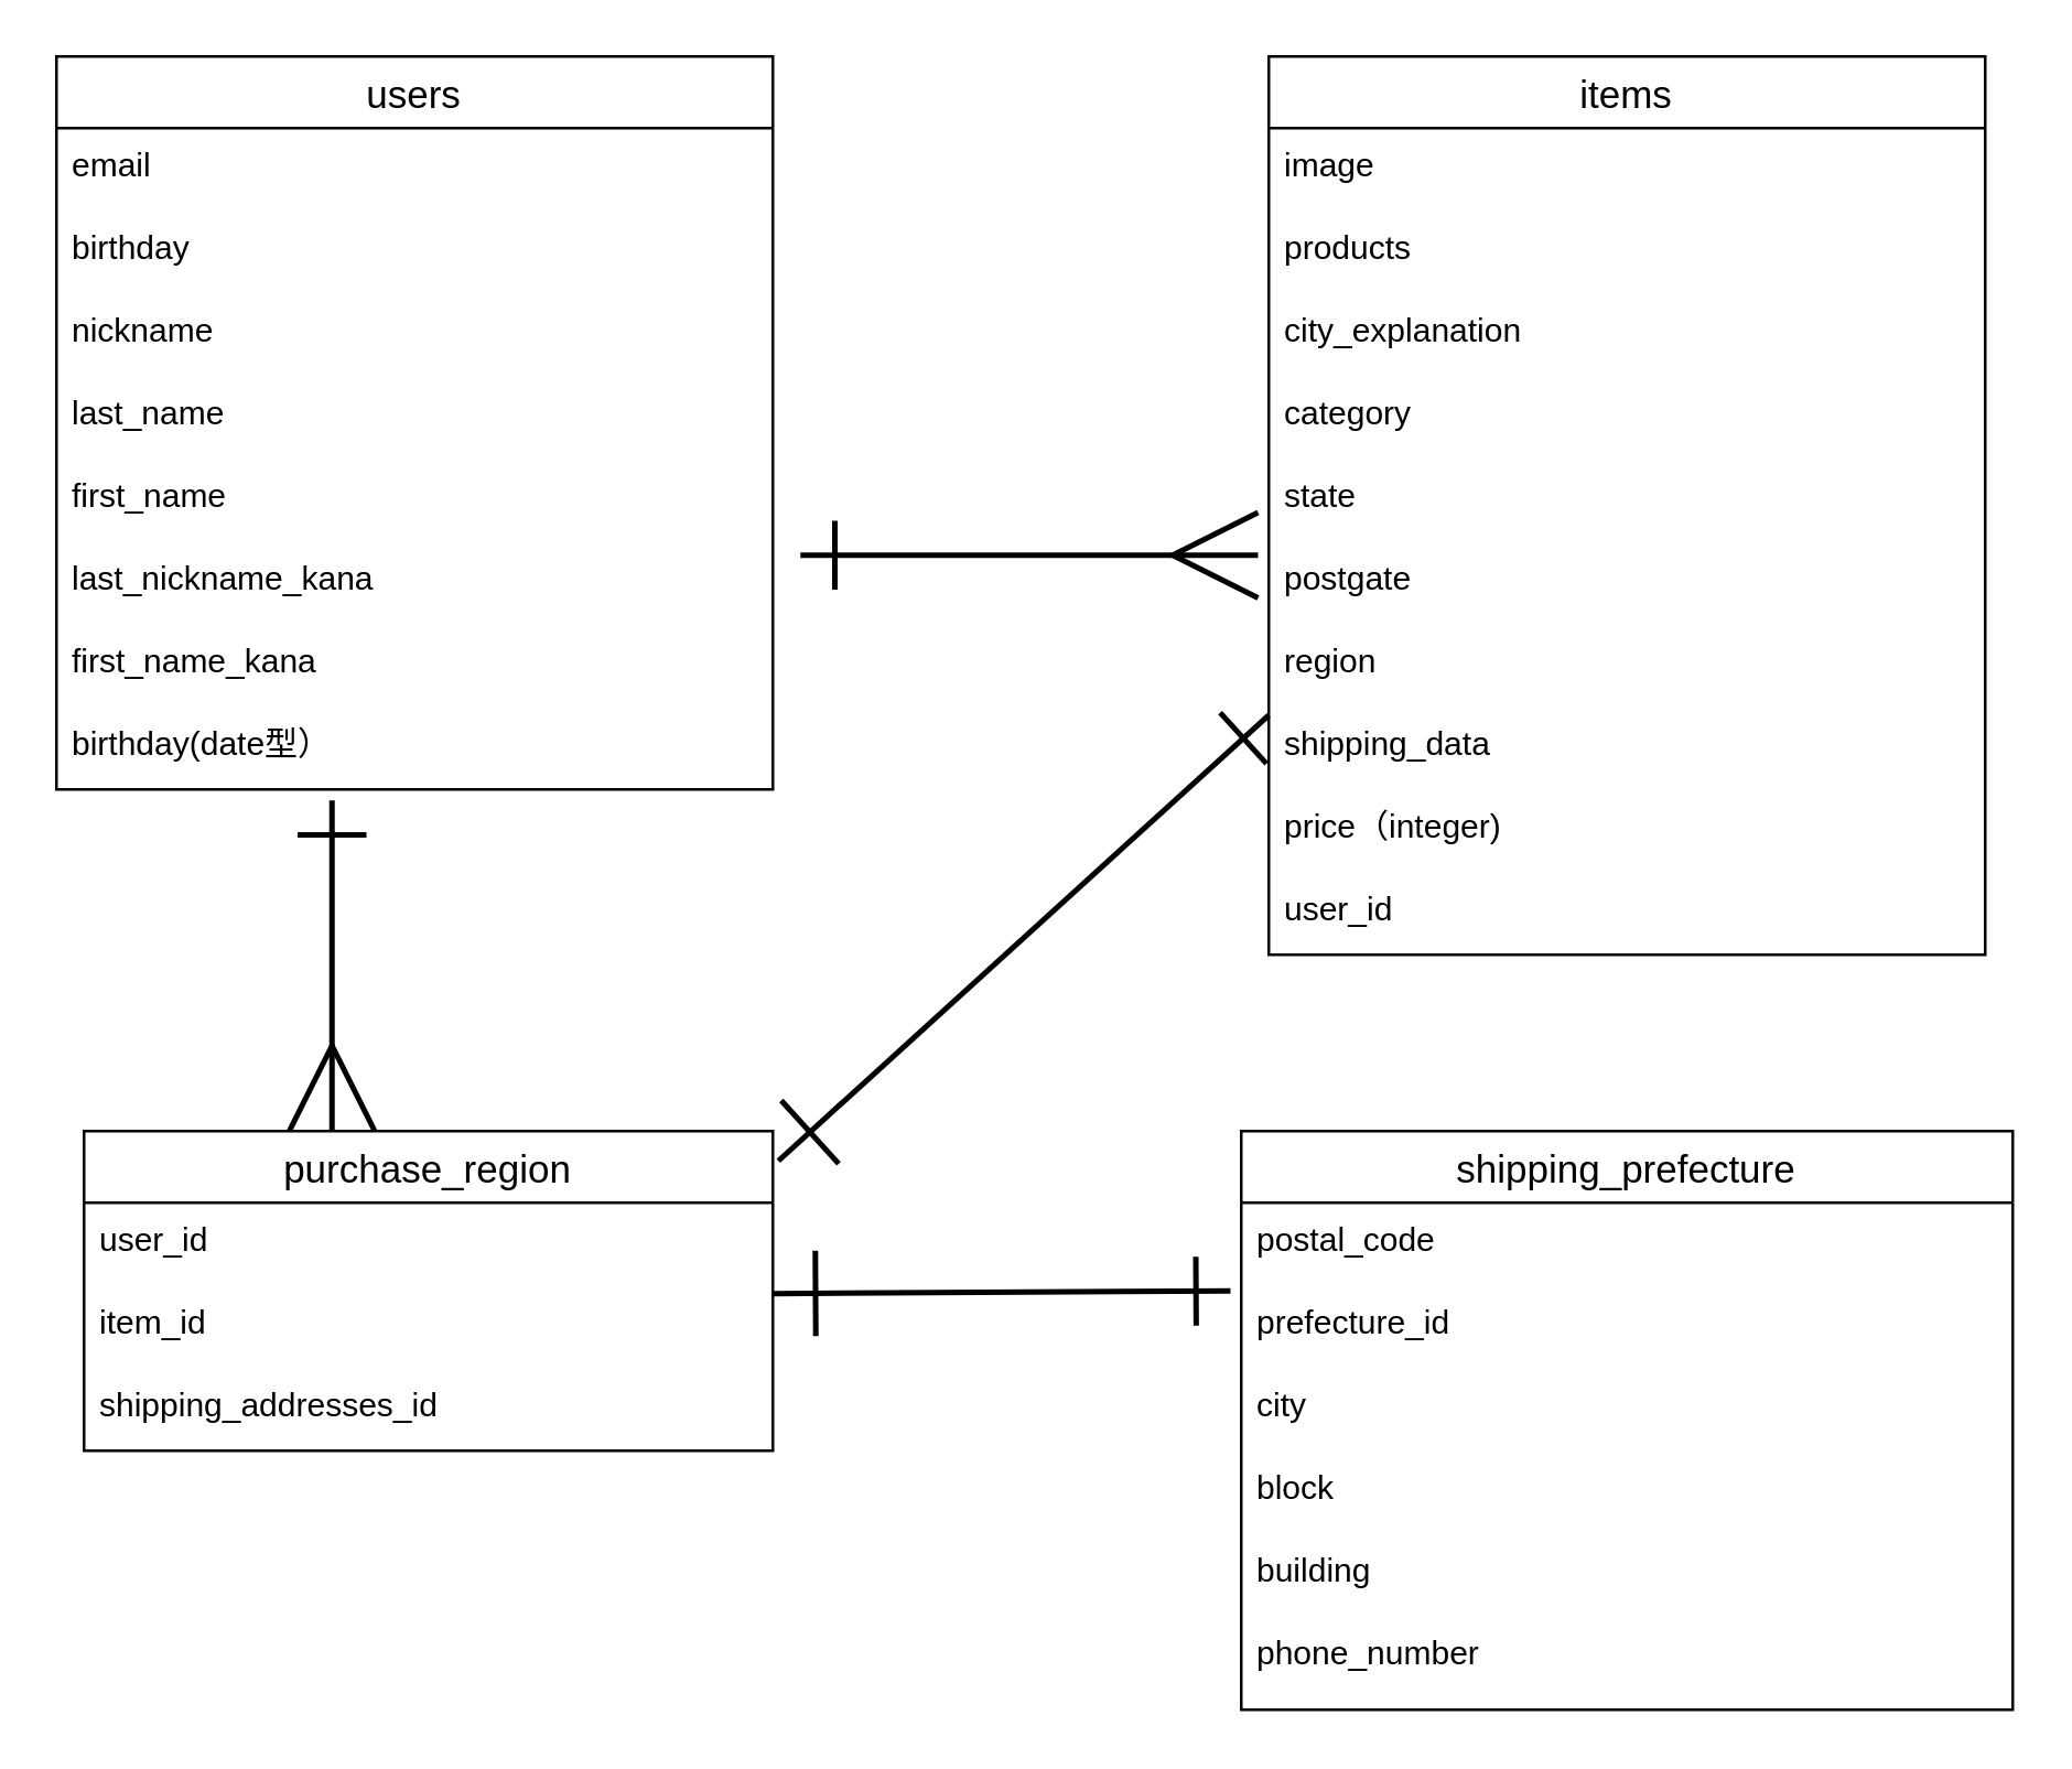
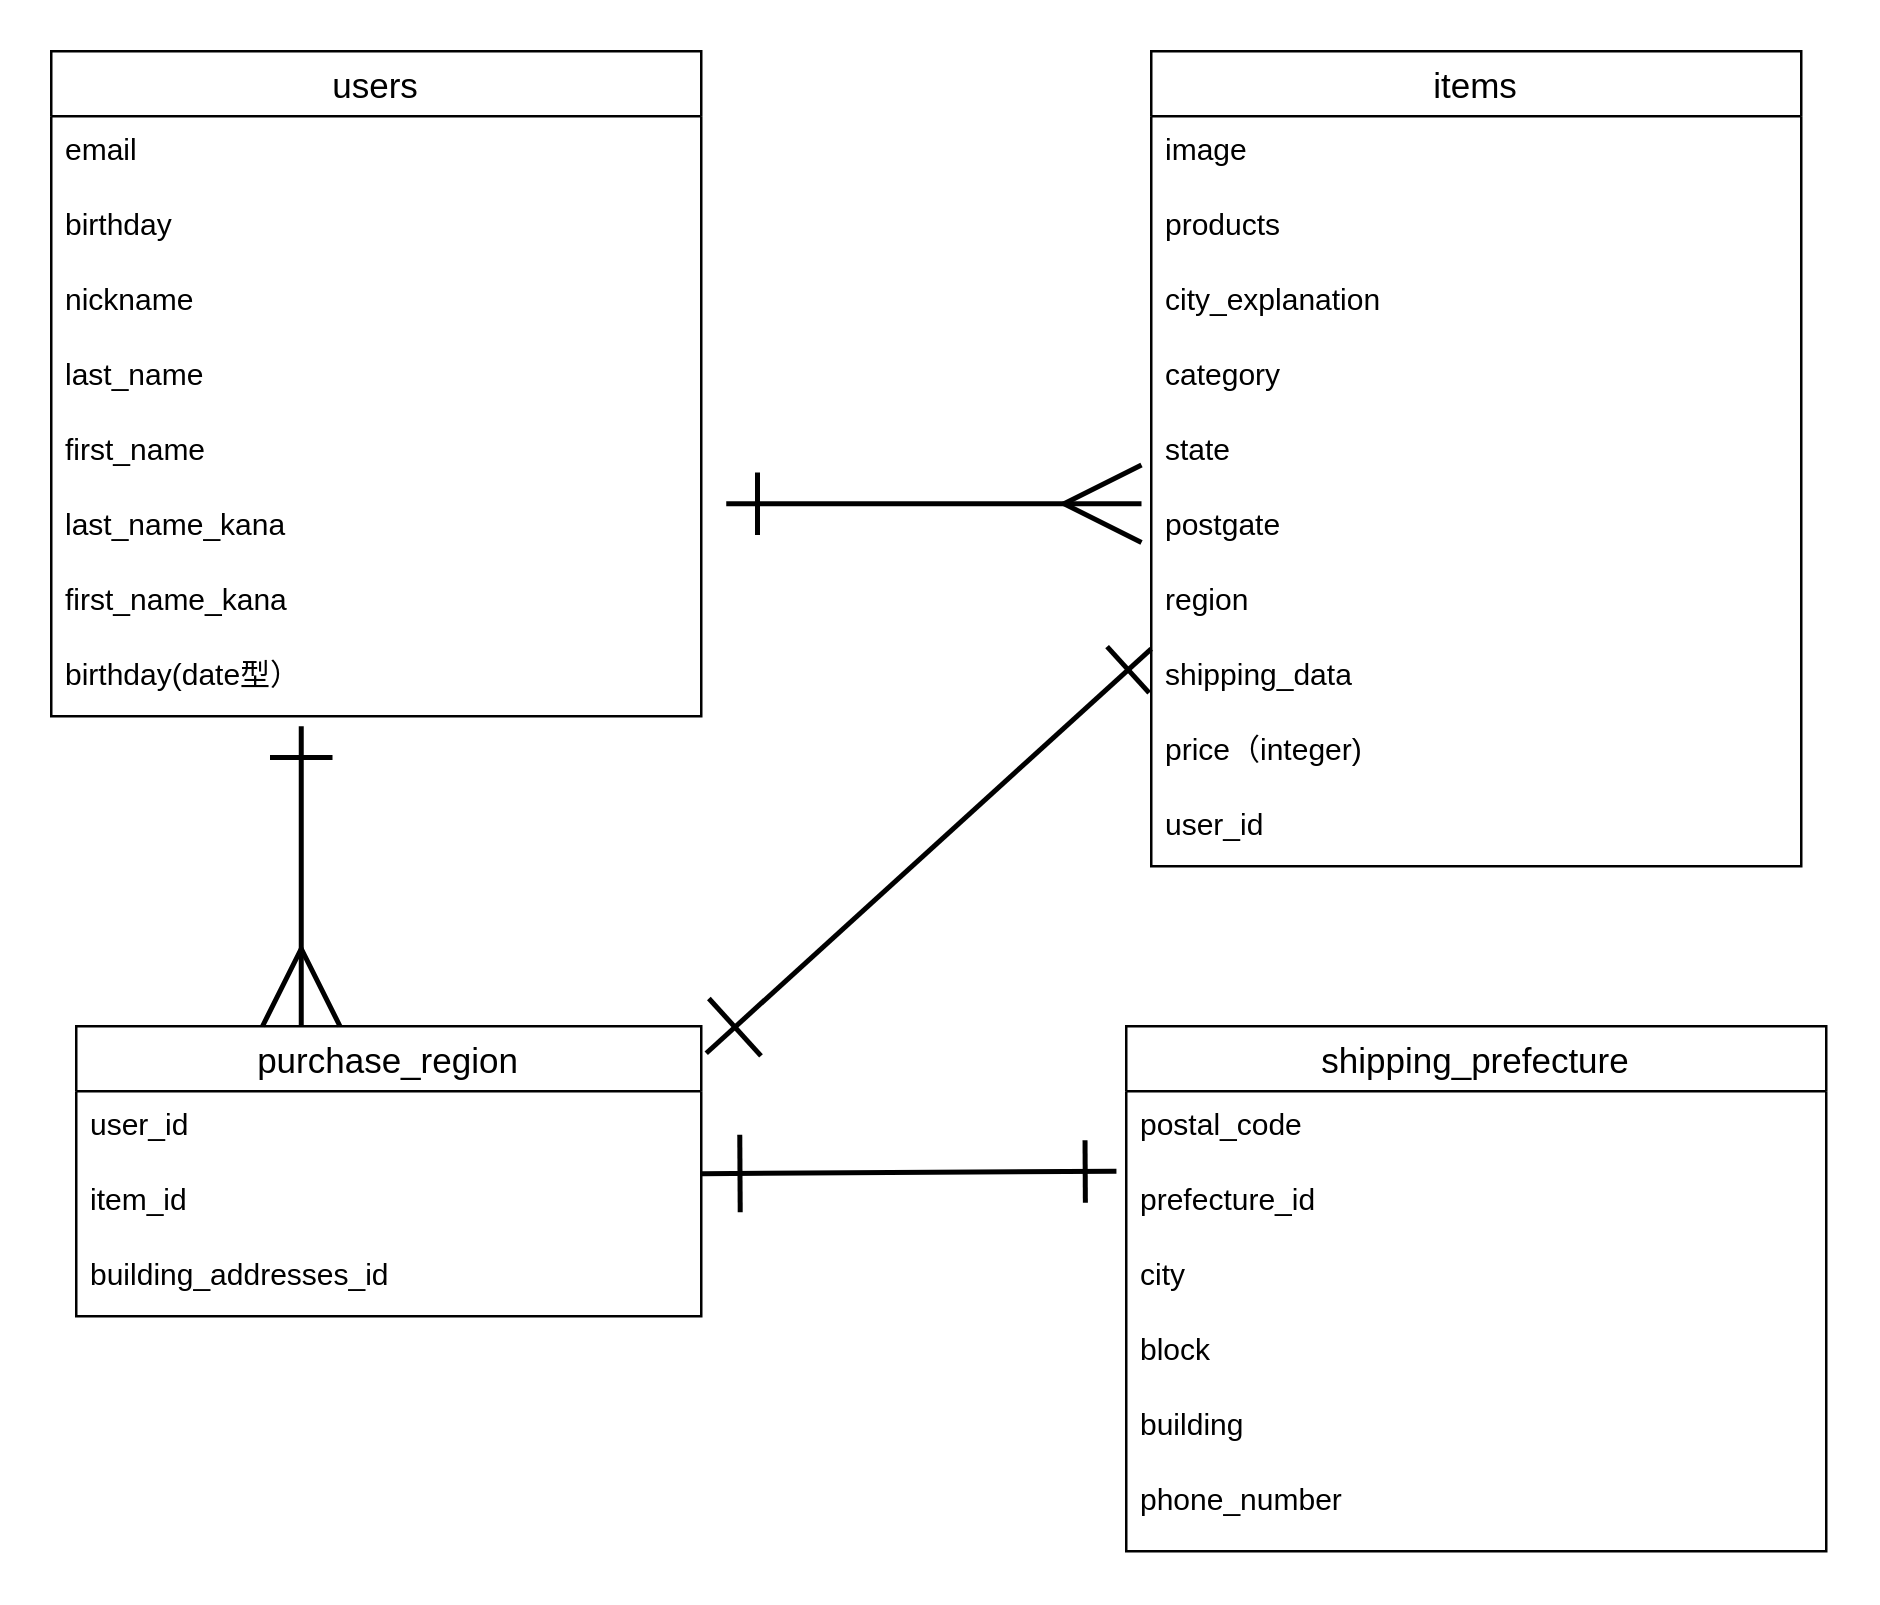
- <mxCell id="8" value="last_nickname_kana" style="text;strokeColor=none;fillColor=none;spacingLeft=4;spacingRight=4;overflow=hidden;rotatable=0;points=[[0,0.5],[1,0.5]];portConstraint=eastwest;fontSize=12;" vertex="1" parent="2"><mxGeometry y="176" width="260" height="30" as="geometry" /></mxCell>
+ <mxCell id="8" value="last_name_kana" style="text;strokeColor=none;fillColor=none;spacingLeft=4;spacingRight=4;overflow=hidden;rotatable=0;points=[[0,0.5],[1,0.5]];portConstraint=eastwest;fontSize=12;" vertex="1" parent="2"><mxGeometry y="176" width="260" height="30" as="geometry" /></mxCell>
- <mxCell id="25" value="shipping_addresses_id" style="text;strokeColor=none;fillColor=none;spacingLeft=4;spacingRight=4;overflow=hidden;rotatable=0;points=[[0,0.5],[1,0.5]];portConstraint=eastwest;fontSize=12;" parent="22" vertex="1"><mxGeometry y="86" width="250" height="30" as="geometry" /></mxCell>
+ <mxCell id="25" value="building_addresses_id" style="text;strokeColor=none;fillColor=none;spacingLeft=4;spacingRight=4;overflow=hidden;rotatable=0;points=[[0,0.5],[1,0.5]];portConstraint=eastwest;fontSize=12;" parent="22" vertex="1"><mxGeometry y="86" width="250" height="30" as="geometry" /></mxCell>
